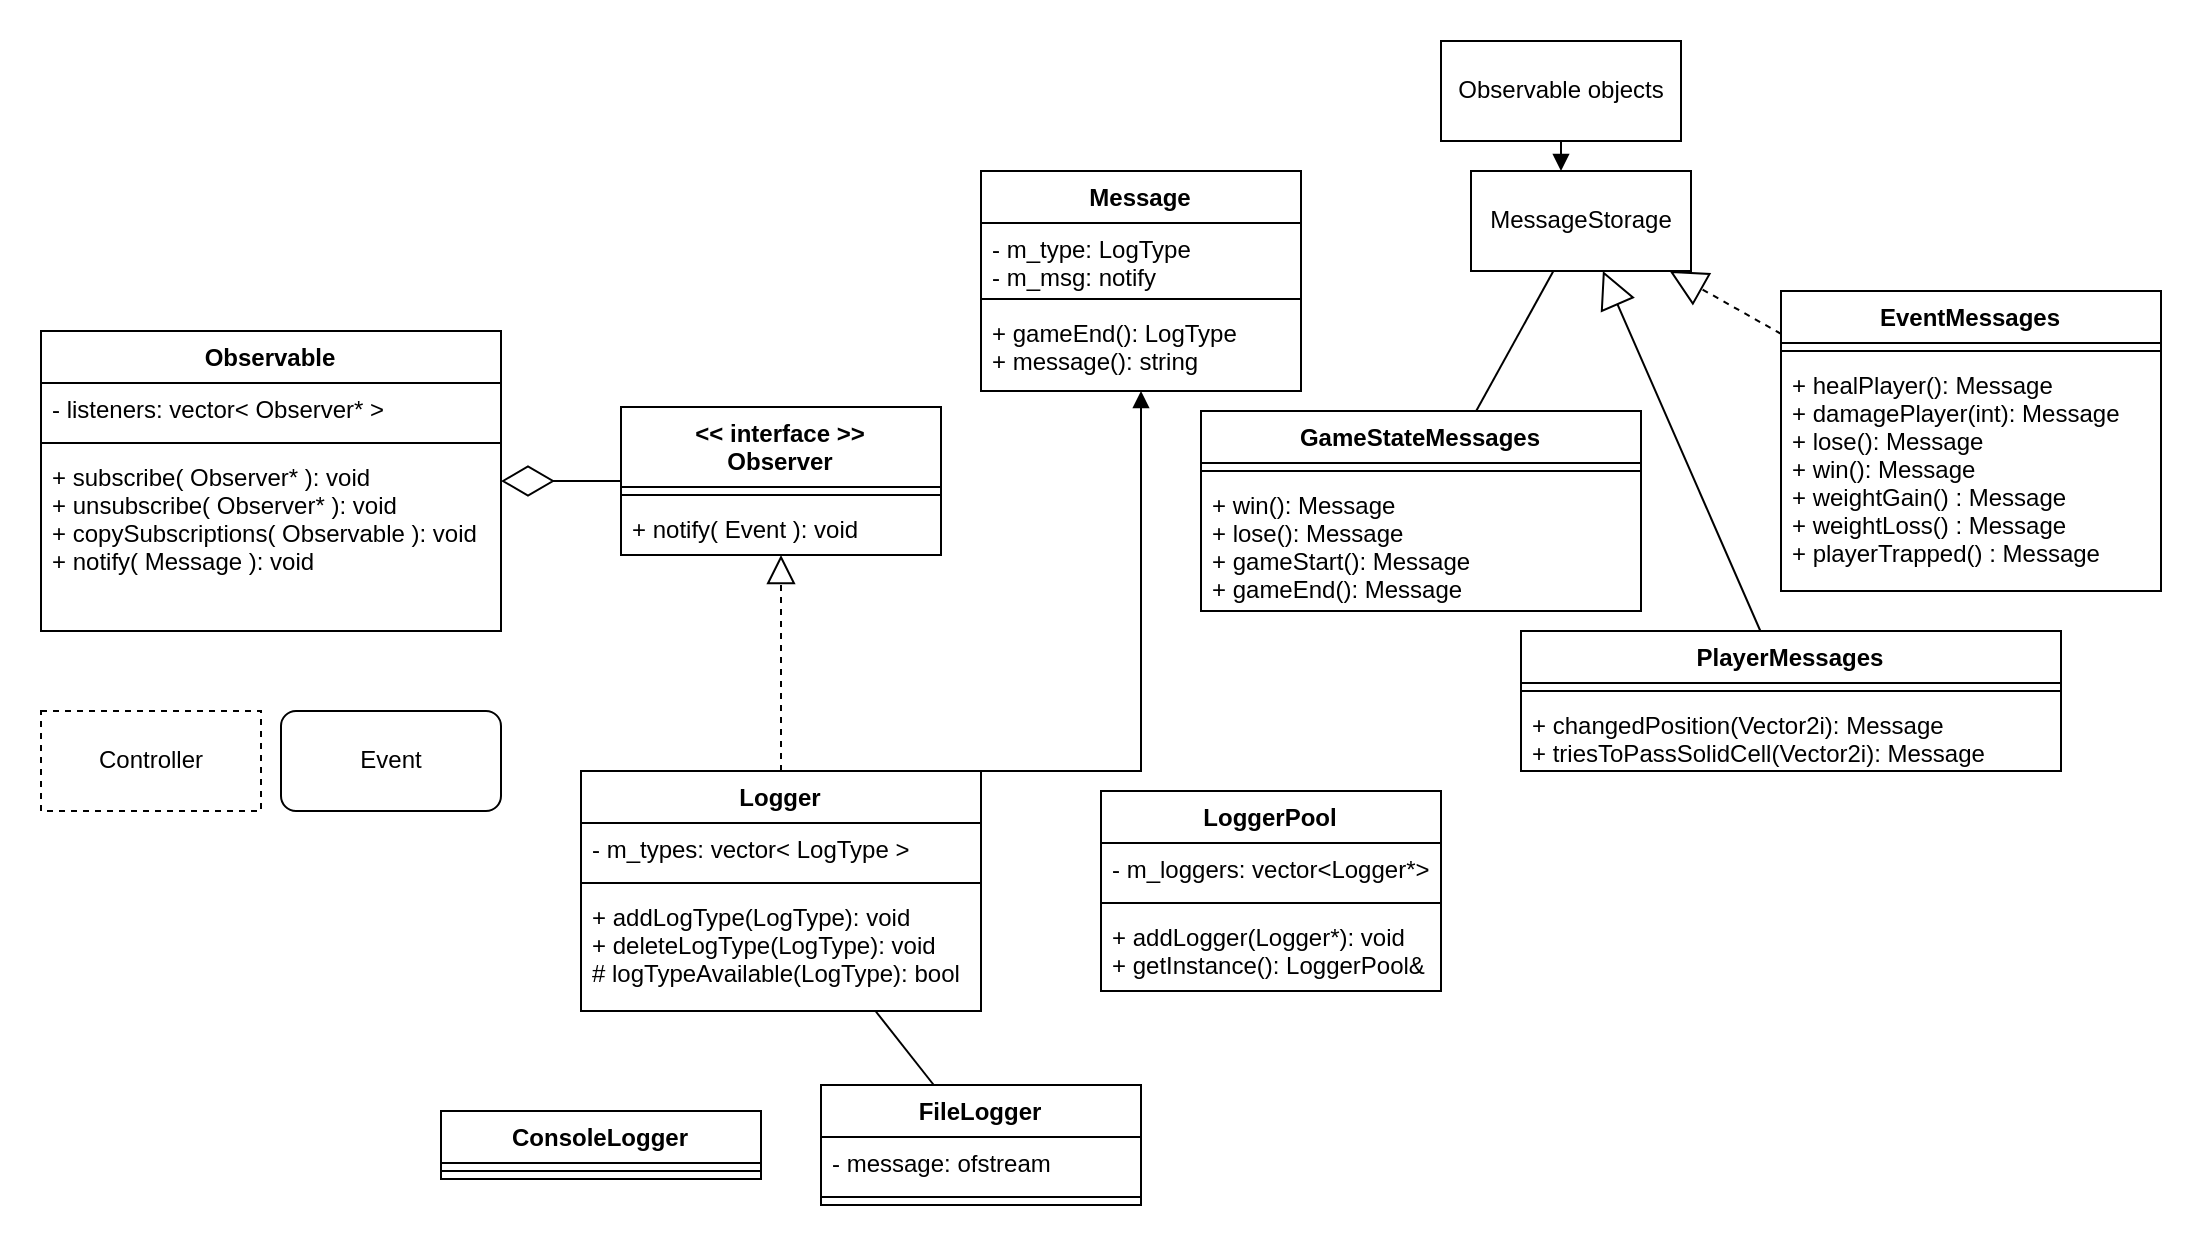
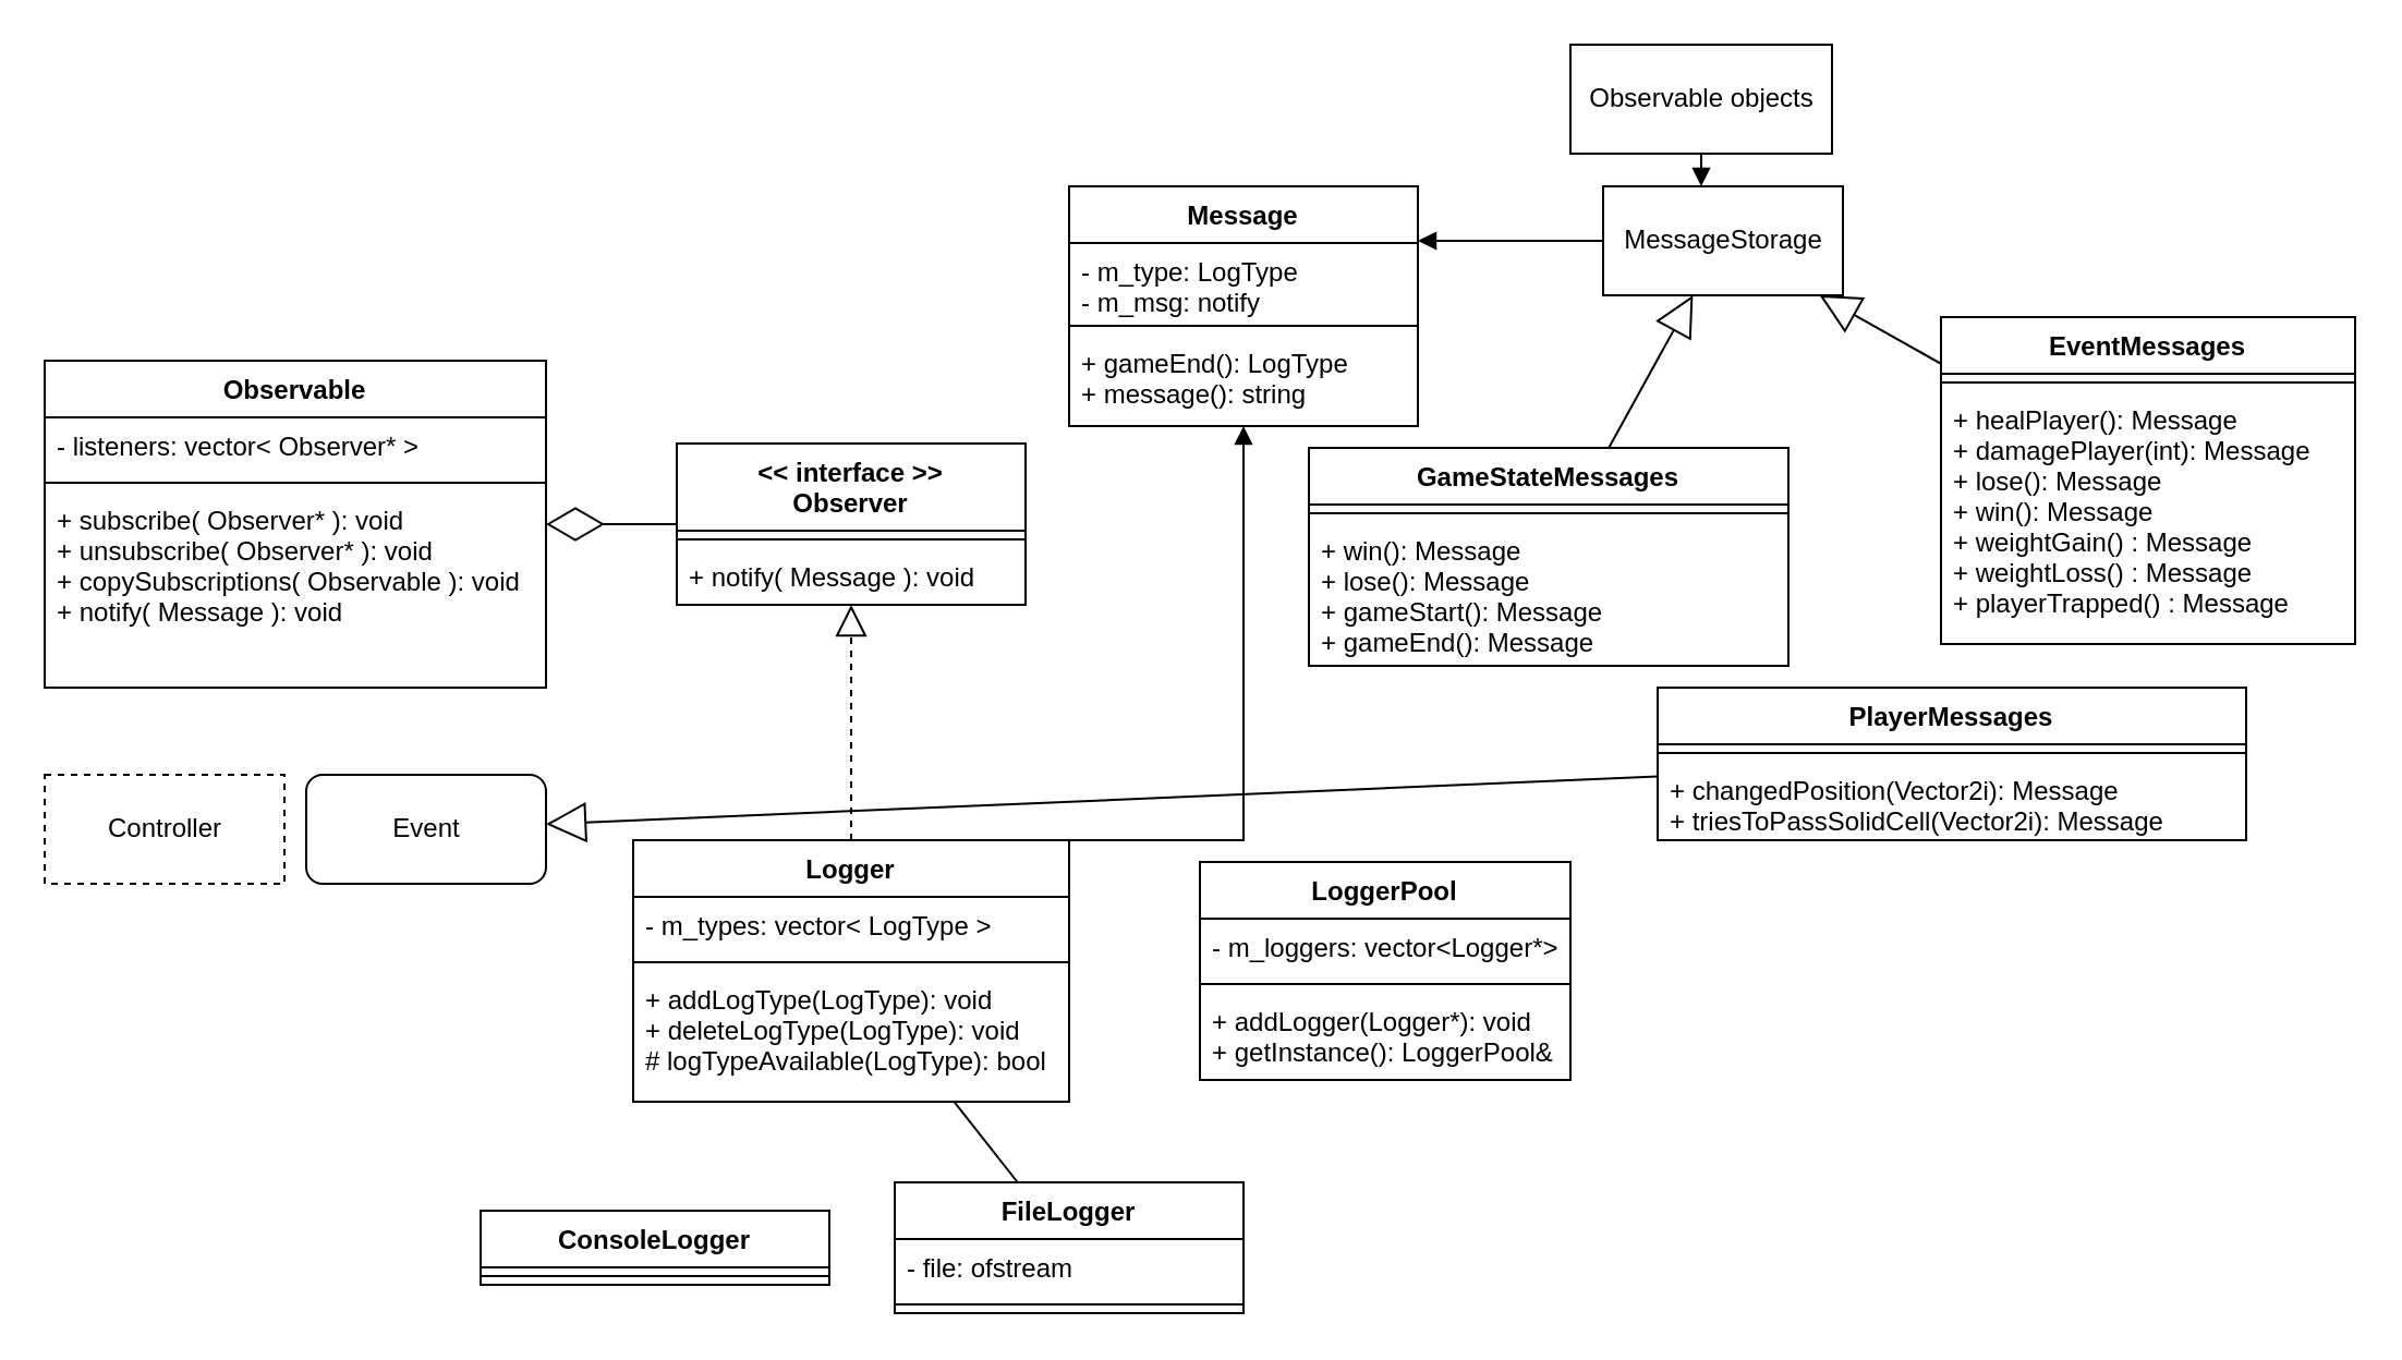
+ <mxCell id="43" value="" style="endArrow=block;endFill=1;html=1;edgeStyle=orthogonalEdgeStyle;align=left;verticalAlign=top;rounded=0;" parent="1" source="26" target="6" edge="1"><mxGeometry x="-1" y="171" relative="1" as="geometry"><mxPoint x="1130" y="65" as="sourcePoint" /><mxPoint x="630.059" y="165" as="targetPoint" /><mxPoint x="-20" y="1" as="offset" /><Array as="points"><mxPoint x="760" y="120" /><mxPoint x="760" y="120" /></Array></mxGeometry></mxCell>
- <mxCell id="38" value="" style="endArrow=none;endSize=16;endFill=0;html=1;rounded=0;" parent="1" source="27" target="26" edge="1"><mxGeometry x="-0.125" y="140" width="160" relative="1" as="geometry"><mxPoint x="630" y="135" as="sourcePoint" /><mxPoint x="790" y="135" as="targetPoint" /><mxPoint as="offset" /></mxGeometry></mxCell>
+ <mxCell id="38" value="" style="endArrow=block;endSize=16;endFill=0;html=1;rounded=0;" parent="1" source="27" target="26" edge="1"><mxGeometry x="-0.125" y="140" width="160" relative="1" as="geometry"><mxPoint x="630" y="135" as="sourcePoint" /><mxPoint x="790" y="135" as="targetPoint" /><mxPoint as="offset" /></mxGeometry></mxCell>
- <mxCell id="37" value="" style="endArrow=block;endSize=16;endFill=0;html=1;rounded=0;dashed=1;" parent="1" source="33" target="26" edge="1"><mxGeometry x="-0.125" y="140" width="160" relative="1" as="geometry"><mxPoint x="620" y="125" as="sourcePoint" /><mxPoint x="780" y="125" as="targetPoint" /><mxPoint as="offset" /></mxGeometry></mxCell>
+ <mxCell id="37" value="" style="endArrow=block;endSize=16;endFill=0;html=1;rounded=0;" parent="1" source="33" target="26" edge="1"><mxGeometry x="-0.125" y="140" width="160" relative="1" as="geometry"><mxPoint x="620" y="125" as="sourcePoint" /><mxPoint x="780" y="125" as="targetPoint" /><mxPoint as="offset" /></mxGeometry></mxCell>
- <mxCell id="36" value="" style="endArrow=block;endSize=16;endFill=0;html=1;rounded=0;" parent="1" source="30" target="26" edge="1"><mxGeometry x="-0.125" y="140" width="160" relative="1" as="geometry"><mxPoint x="610" y="115" as="sourcePoint" /><mxPoint x="770" y="115" as="targetPoint" /><mxPoint as="offset" /></mxGeometry></mxCell>
+ <mxCell id="36" value="" style="endArrow=block;endSize=16;endFill=0;html=1;rounded=0;" parent="1" source="30" target="47" edge="1"><mxGeometry x="-0.125" y="140" width="160" relative="1" as="geometry"><mxPoint x="610" y="115" as="sourcePoint" /><mxPoint x="770" y="115" as="targetPoint" /><mxPoint as="offset" /></mxGeometry></mxCell>
- <mxCell id="13" value="+ notify( Event ): void" style="text;strokeColor=none;fillColor=none;align=left;verticalAlign=top;spacingLeft=4;spacingRight=4;overflow=hidden;rotatable=0;points=[[0,0.5],[1,0.5]];portConstraint=eastwest;" parent="11" vertex="1"><mxGeometry y="48" width="160" height="26" as="geometry" /></mxCell>
+ <mxCell id="13" value="+ notify( Message ): void" style="text;strokeColor=none;fillColor=none;align=left;verticalAlign=top;spacingLeft=4;spacingRight=4;overflow=hidden;rotatable=0;points=[[0,0.5],[1,0.5]];portConstraint=eastwest;" parent="11" vertex="1"><mxGeometry y="48" width="160" height="26" as="geometry" /></mxCell>
- <mxCell id="19" value="- message: ofstream" style="text;strokeColor=none;fillColor=none;align=left;verticalAlign=top;spacingLeft=4;spacingRight=4;overflow=hidden;rotatable=0;points=[[0,0.5],[1,0.5]];portConstraint=eastwest;" parent="18" vertex="1"><mxGeometry y="26" width="160" height="26" as="geometry" /></mxCell>
+ <mxCell id="19" value="- file: ofstream" style="text;strokeColor=none;fillColor=none;align=left;verticalAlign=top;spacingLeft=4;spacingRight=4;overflow=hidden;rotatable=0;points=[[0,0.5],[1,0.5]];portConstraint=eastwest;" parent="18" vertex="1"><mxGeometry y="26" width="160" height="26" as="geometry" /></mxCell>
